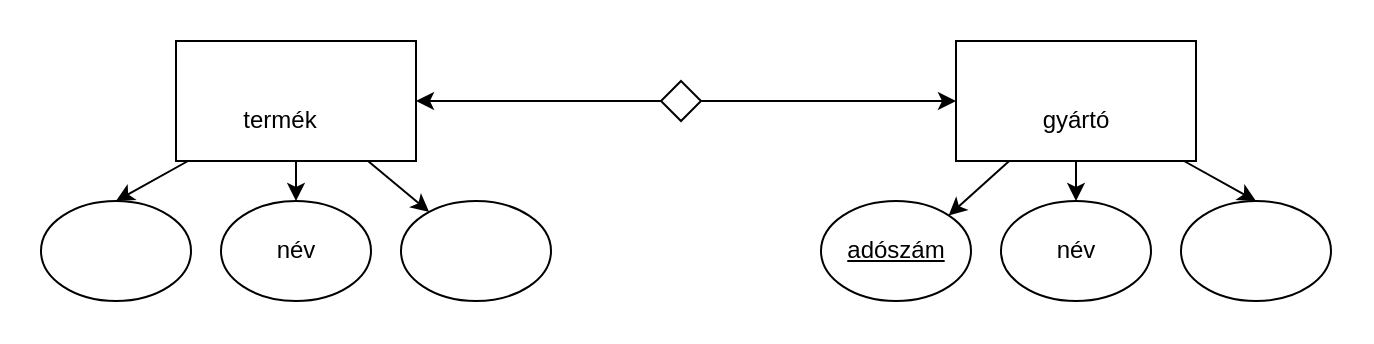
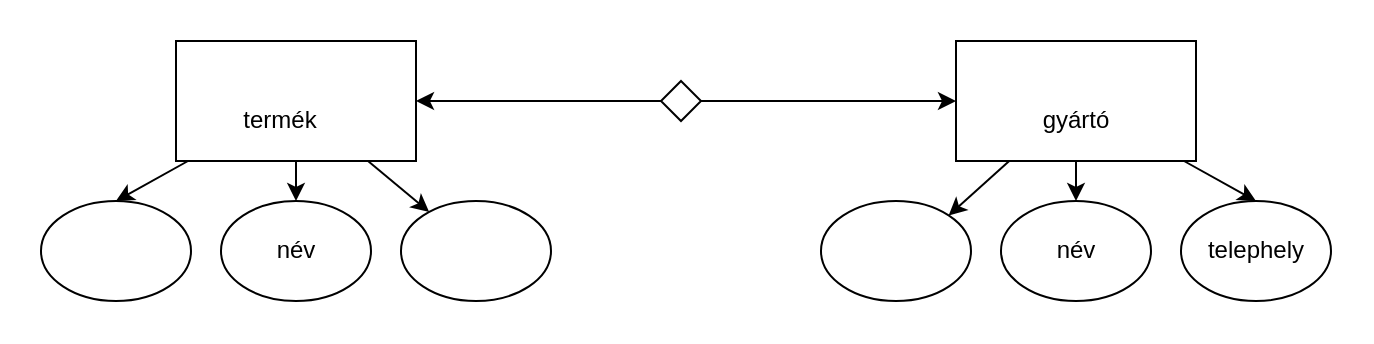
- <mxCell id="21" value="&lt;u&gt;adószám&lt;/u&gt;" style="text;html=1;strokeColor=none;fillColor=none;align=center;verticalAlign=middle;whiteSpace=wrap;rounded=0;" vertex="1" parent="1"><mxGeometry x="417.5" y="110" width="60" height="30" as="geometry" /></mxCell>
+ <mxCell id="23" value="telephely" style="text;html=1;strokeColor=none;fillColor=none;align=center;verticalAlign=middle;whiteSpace=wrap;rounded=0;" vertex="1" parent="1"><mxGeometry x="597.5" y="110" width="60" height="30" as="geometry" /></mxCell>
